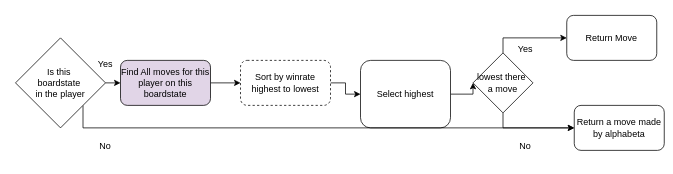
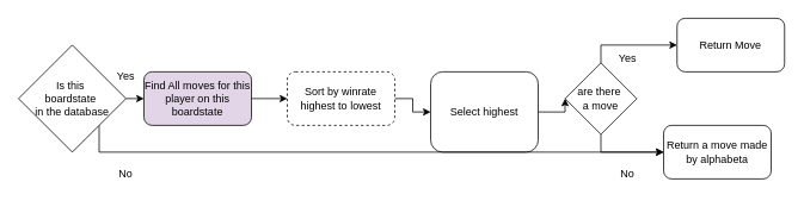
- <mxCell id="15" value="&lt;div&gt;Is this&amp;nbsp;&lt;/div&gt;&lt;div&gt;boardstate&amp;nbsp;&lt;/div&gt;&lt;div&gt;in the player&lt;/div&gt;" style="rhombus;whiteSpace=wrap;html=1;" vertex="1" parent="1"><mxGeometry y="50" width="120" height="120" as="geometry" x="20" /></mxCell>
+ <mxCell id="15" value="&lt;div&gt;Is this&amp;nbsp;&lt;/div&gt;&lt;div&gt;boardstate&amp;nbsp;&lt;/div&gt;&lt;div&gt;in the database&lt;/div&gt;" style="rhombus;whiteSpace=wrap;html=1;" vertex="1" parent="1"><mxGeometry y="50" width="120" height="120" as="geometry" x="20" /></mxCell>
- <mxCell id="10" value="&lt;div&gt;lowest there&amp;nbsp;&lt;/div&gt;&lt;div&gt;a move&lt;/div&gt;" style="rhombus;whiteSpace=wrap;html=1;" vertex="1" parent="1"><mxGeometry x="630" y="70" width="80" height="80" as="geometry" /></mxCell>
+ <mxCell id="10" value="&lt;div&gt;are there&amp;nbsp;&lt;/div&gt;&lt;div&gt;a move&lt;/div&gt;" style="rhombus;whiteSpace=wrap;html=1;" vertex="1" parent="1"><mxGeometry x="630" y="70" width="80" height="80" as="geometry" /></mxCell>
- <mxCell id="12" value="Return a move made by alphabeta" style="rounded=1;whiteSpace=wrap;html=1;" vertex="1" parent="1"><mxGeometry x="765" y="140" width="120" height="60" as="geometry" /></mxCell>
+ <mxCell id="12" value="Return a move made by alphabeta" style="rounded=1;whiteSpace=wrap;html=1;" vertex="1" parent="1"><mxGeometry x="740" y="140" width="120" height="60" as="geometry" /></mxCell>
